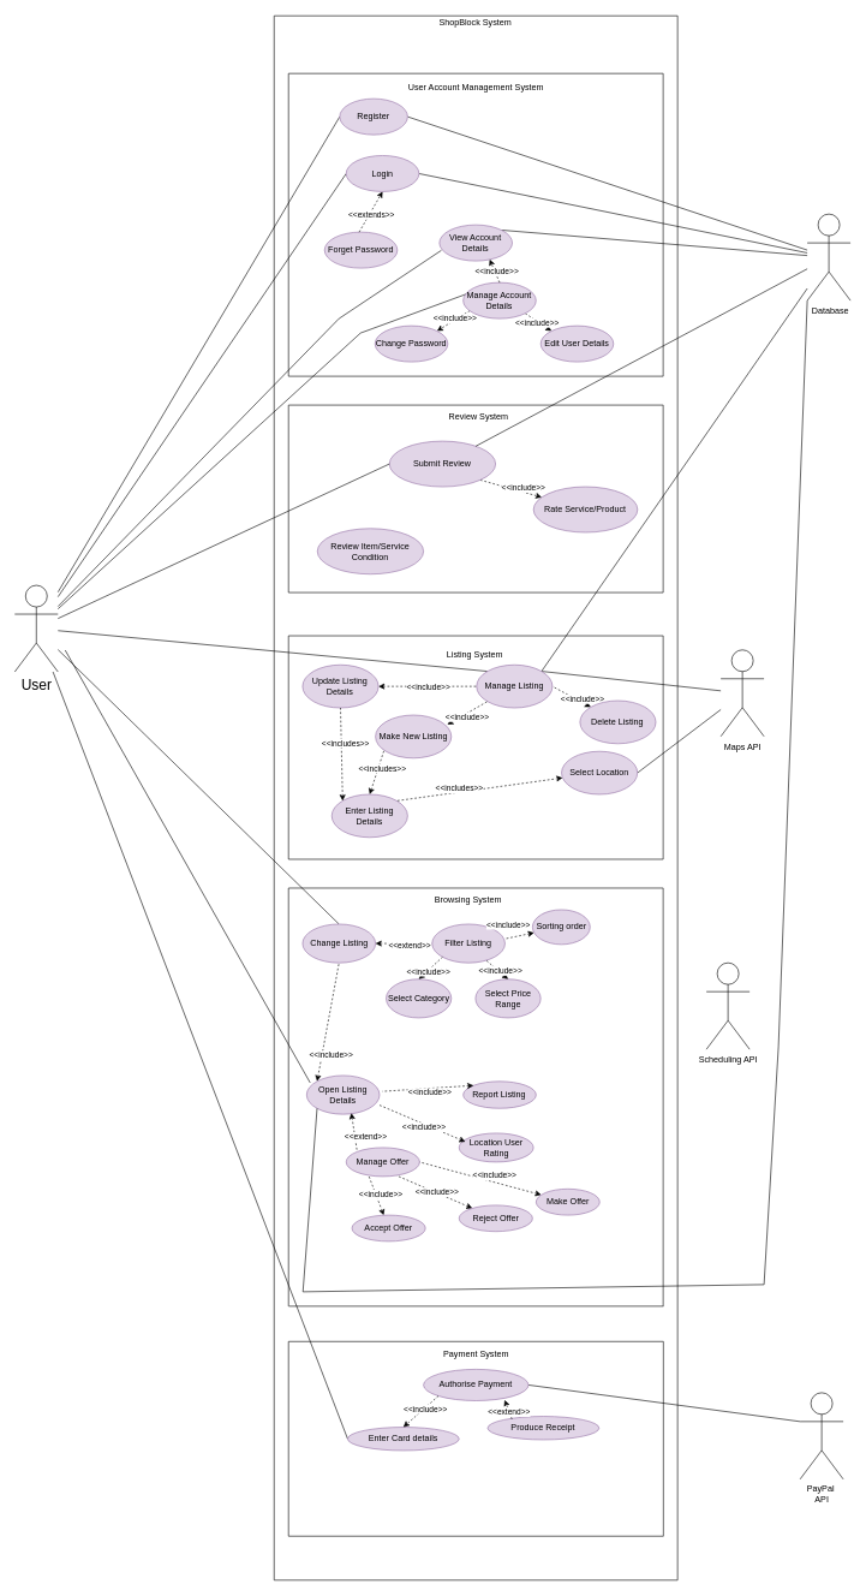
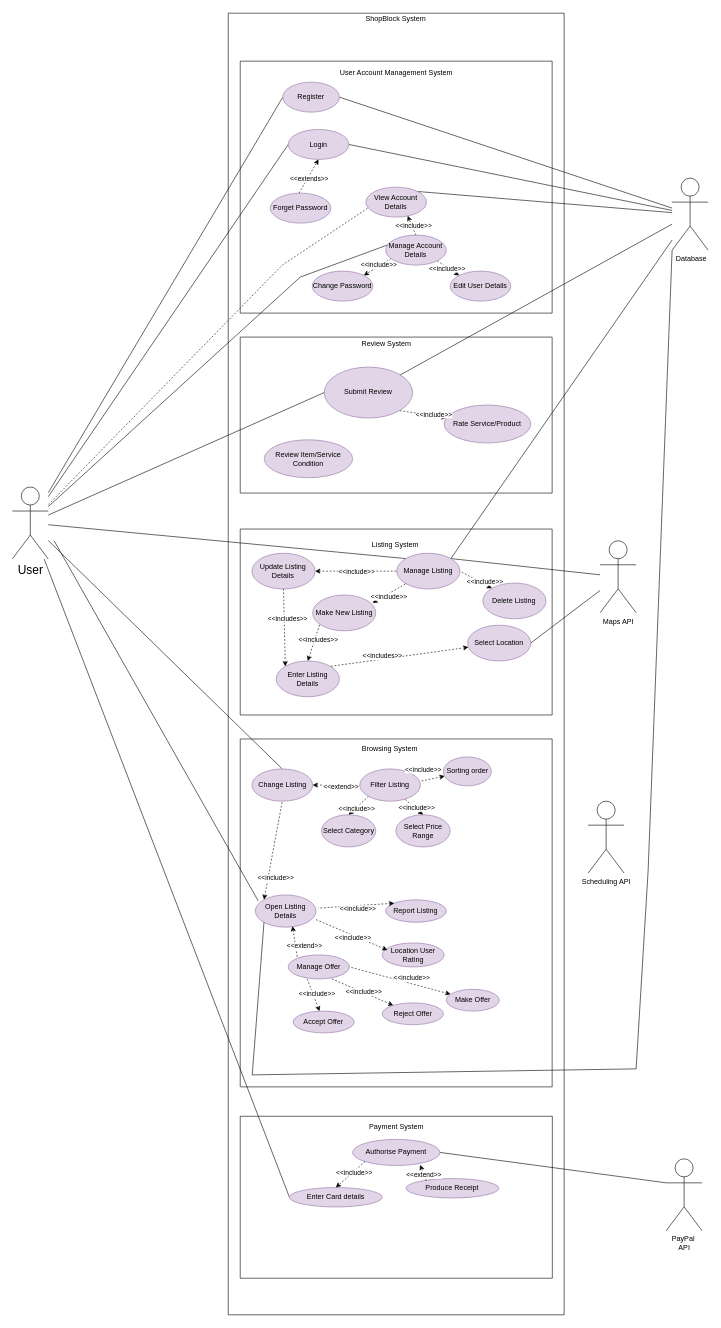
- <mxCell id="128" style="rounded=0;orthogonalLoop=1;jettySize=auto;html=1;entryX=0.026;entryY=0.707;entryDx=0;entryDy=0;endArrow=none;endFill=0;entryPerimeter=0;" edge="1" parent="1" source="4" target="38"><mxGeometry relative="1" as="geometry"><mxPoint x="90" y="854" as="sourcePoint" /><mxPoint x="657" y="417" as="targetPoint" /><Array as="points"><mxPoint x="470" y="441" /></Array></mxGeometry></mxCell>
+ <mxCell id="128" style="rounded=0;orthogonalLoop=1;jettySize=auto;html=1;entryX=0.026;entryY=0.707;entryDx=0;entryDy=0;endArrow=none;endFill=0;entryPerimeter=0;dashed=1;" edge="1" parent="1" source="4" target="38"><mxGeometry relative="1" as="geometry"><mxPoint x="90" y="854" as="sourcePoint" /><mxPoint x="657" y="417" as="targetPoint" /><Array as="points"><mxPoint x="470" y="441" /></Array></mxGeometry></mxCell>
- <mxCell id="14" value="Review System" style="text;html=1;align=center;verticalAlign=middle;whiteSpace=wrap;rounded=0;" vertex="1" parent="9"><mxGeometry x="125.111" y="11.05" width="277.993" height="12" as="geometry" /></mxCell>
+ <mxCell id="14" value="Review System" style="text;html=1;align=center;verticalAlign=middle;whiteSpace=wrap;rounded=0;" vertex="1" parent="9"><mxGeometry x="105.111" y="6.05" width="277.993" height="12" as="geometry" /></mxCell>
- <mxCell id="19" value="Submit Review" style="ellipse;whiteSpace=wrap;html=1;fillColor=#e1d5e7;strokeColor=#9673a6;" vertex="1" parent="9"><mxGeometry x="140.002" y="49.998" width="147.388" height="63.282" as="geometry" /></mxCell>
+ <mxCell id="19" value="Submit Review" style="ellipse;whiteSpace=wrap;html=1;fillColor=#e1d5e7;strokeColor=#9673a6;" vertex="1" parent="9"><mxGeometry x="140.002" y="49.998" width="147.388" height="85" as="geometry" /></mxCell>
